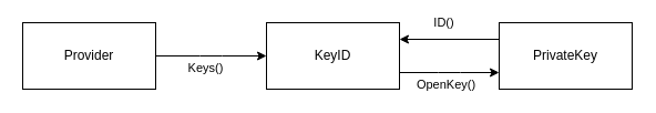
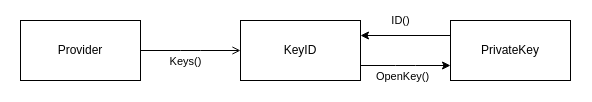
- <mxCell id="2" style="edgeStyle=elbowEdgeStyle;html=1;exitX=1;exitY=0.5;exitDx=0;exitDy=0;entryX=0;entryY=0.5;entryDx=0;entryDy=0;" parent="1" source="4" target="7" edge="1"><mxGeometry relative="1" as="geometry" /></mxCell>
+ <mxCell id="2" style="edgeStyle=elbowEdgeStyle;html=1;exitX=1;exitY=0.5;exitDx=0;exitDy=0;entryX=0;entryY=0.5;entryDx=0;entryDy=0;endArrow=open;" parent="1" source="4" target="7" edge="1"><mxGeometry relative="1" as="geometry" /></mxCell>
